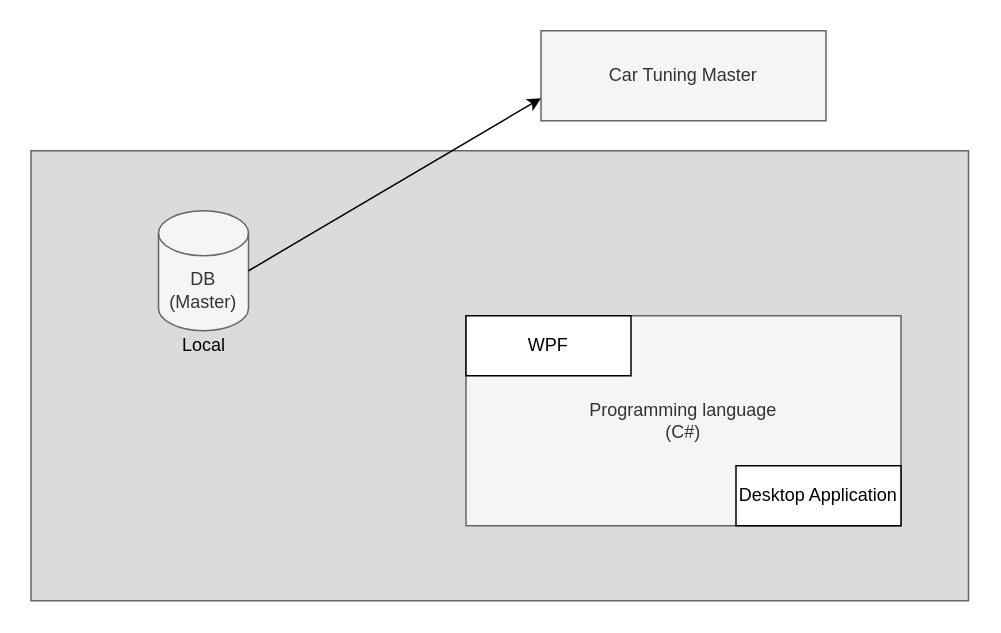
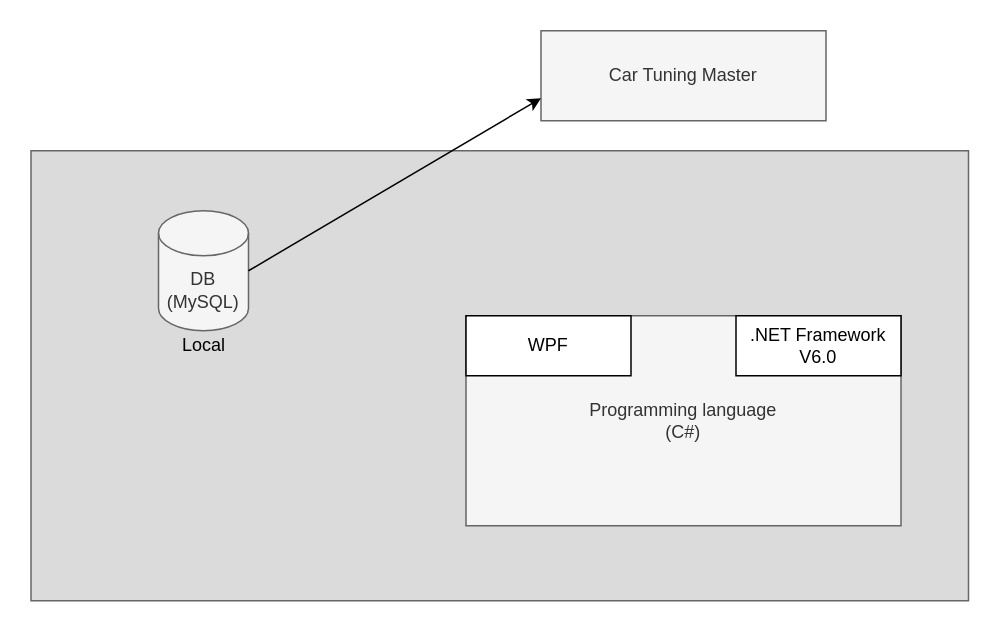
- <mxCell id="4" value="DB&lt;br&gt;(Master)" style="shape=cylinder3;whiteSpace=wrap;html=1;boundedLbl=1;backgroundOutline=1;size=15;fillColor=#f5f5f5;fontColor=#333333;strokeColor=#666666;" parent="1" vertex="1"><mxGeometry x="105" y="140" width="60" height="80" as="geometry" /></mxCell>
+ <mxCell id="4" value="DB&lt;br&gt;(MySQL)" style="shape=cylinder3;whiteSpace=wrap;html=1;boundedLbl=1;backgroundOutline=1;size=15;fillColor=#f5f5f5;fontColor=#333333;strokeColor=#666666;" parent="1" vertex="1"><mxGeometry x="105" y="140" width="60" height="80" as="geometry" /></mxCell>
+ <mxCell id="7" value=".NET Framework V6.0" style="rounded=0;whiteSpace=wrap;html=1;" parent="1" vertex="1"><mxGeometry x="490" y="210" width="110" height="40" as="geometry" /></mxCell>
- <mxCell id="9" value="Desktop Application" style="rounded=0;whiteSpace=wrap;html=1;" parent="1" vertex="1"><mxGeometry x="490" y="310" width="110" height="40" as="geometry" /></mxCell>
